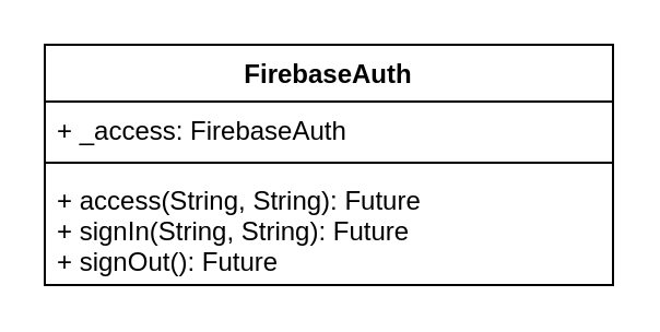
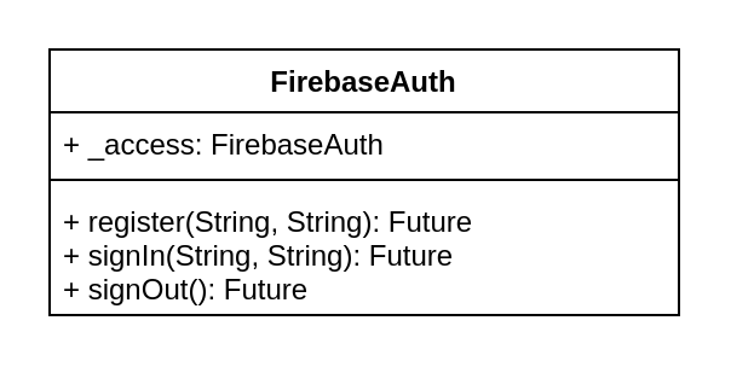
- <mxCell id="5" value="+ access(String, String): Future&#10;+ signIn(String, String): Future&#10;+ signOut(): Future" style="text;strokeColor=none;fillColor=none;align=left;verticalAlign=top;spacingLeft=4;spacingRight=4;overflow=hidden;rotatable=0;points=[[0,0.5],[1,0.5]];portConstraint=eastwest;" vertex="1" parent="2"><mxGeometry y="58" width="260" height="52" as="geometry" /></mxCell>
+ <mxCell id="5" value="+ register(String, String): Future&#10;+ signIn(String, String): Future&#10;+ signOut(): Future" style="text;strokeColor=none;fillColor=none;align=left;verticalAlign=top;spacingLeft=4;spacingRight=4;overflow=hidden;rotatable=0;points=[[0,0.5],[1,0.5]];portConstraint=eastwest;" vertex="1" parent="2"><mxGeometry y="58" width="260" height="52" as="geometry" /></mxCell>
